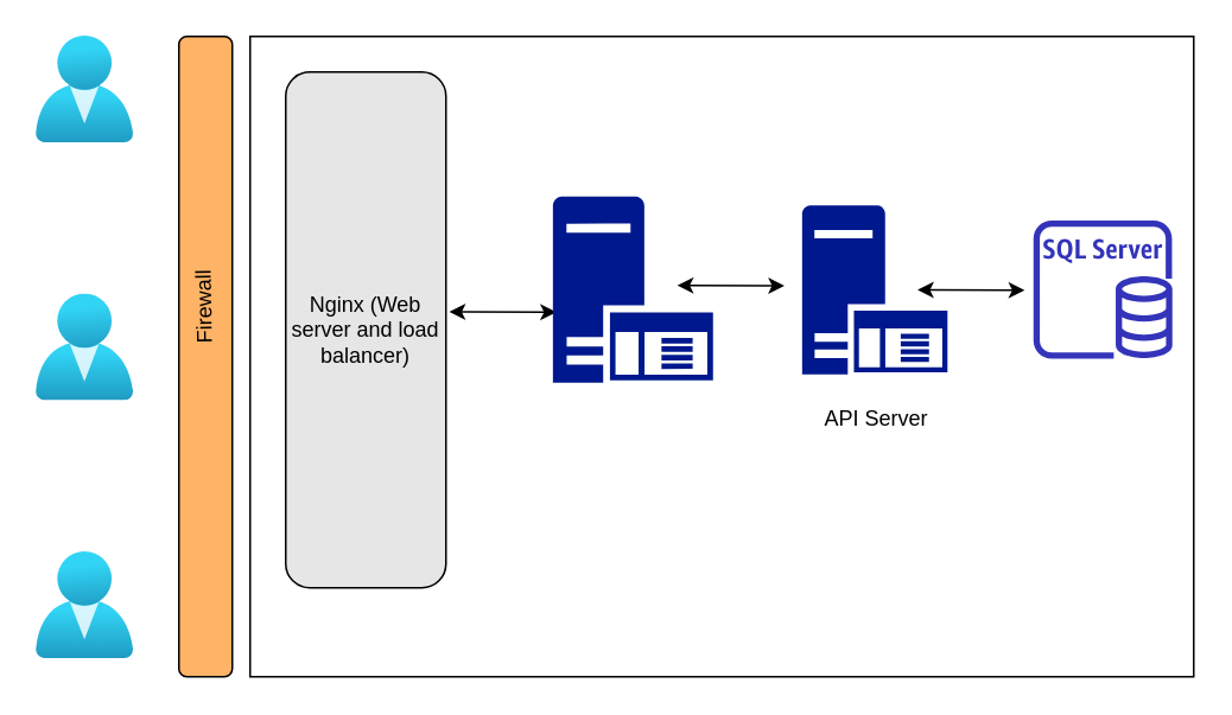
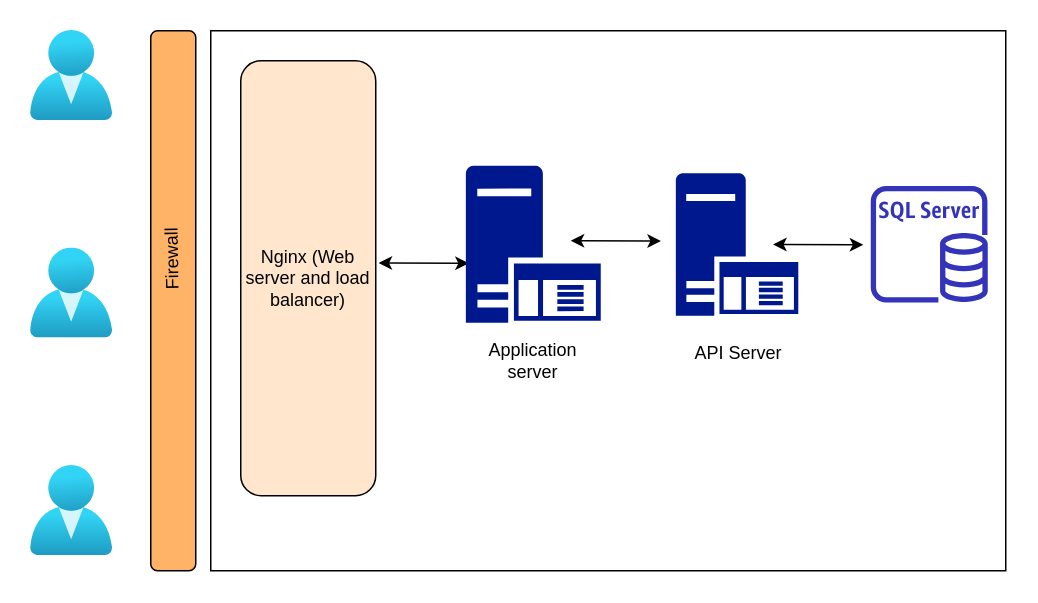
- <mxCell id="8" value="Nginx (Web server and load balancer)" style="rounded=1;whiteSpace=wrap;html=1;fillColor=#E6E6E6;" vertex="1" parent="1"><mxGeometry x="160" y="40" width="90" height="290" as="geometry" /></mxCell>
+ <mxCell id="8" value="Nginx (Web server and load balancer)" style="rounded=1;whiteSpace=wrap;html=1;fillColor=#ffe6cc;" vertex="1" parent="1"><mxGeometry x="160" y="40" width="90" height="290" as="geometry" /></mxCell>
+ <mxCell id="12" value="Application server" style="text;html=1;strokeColor=none;fillColor=none;align=center;verticalAlign=middle;whiteSpace=wrap;rounded=0;" vertex="1" parent="1"><mxGeometry x="310" y="230" width="90" height="20" as="geometry" /></mxCell>
